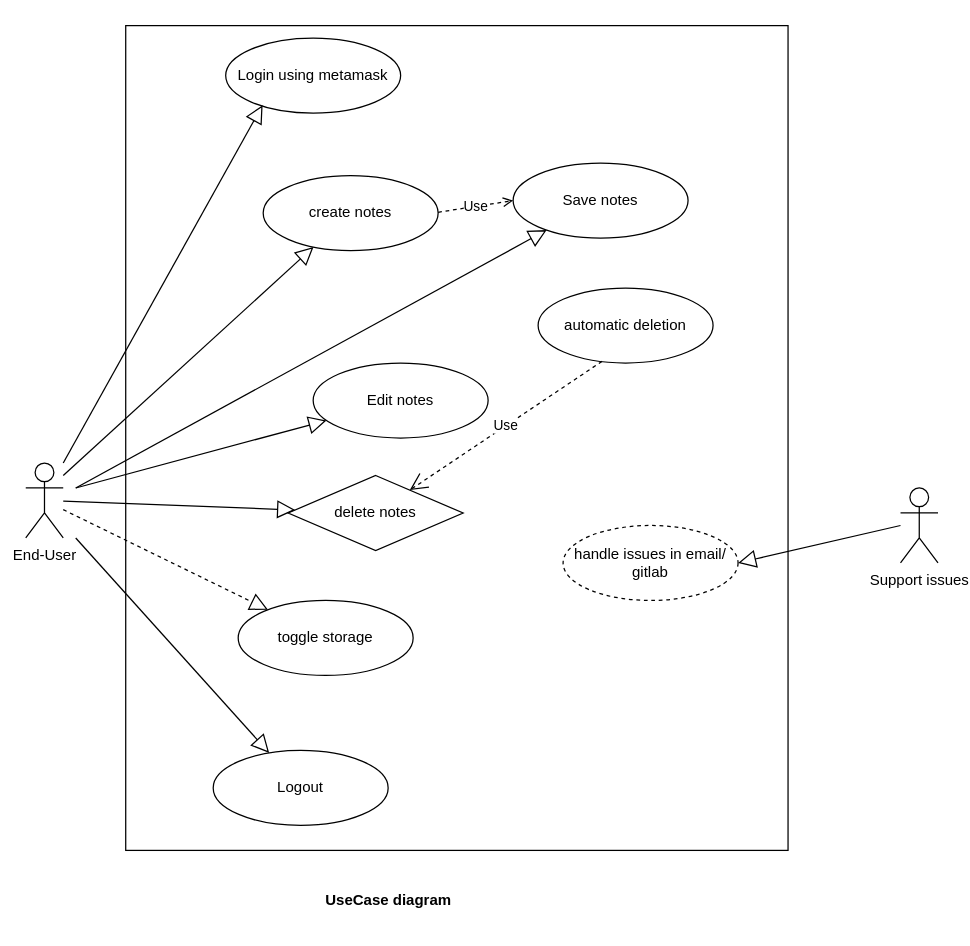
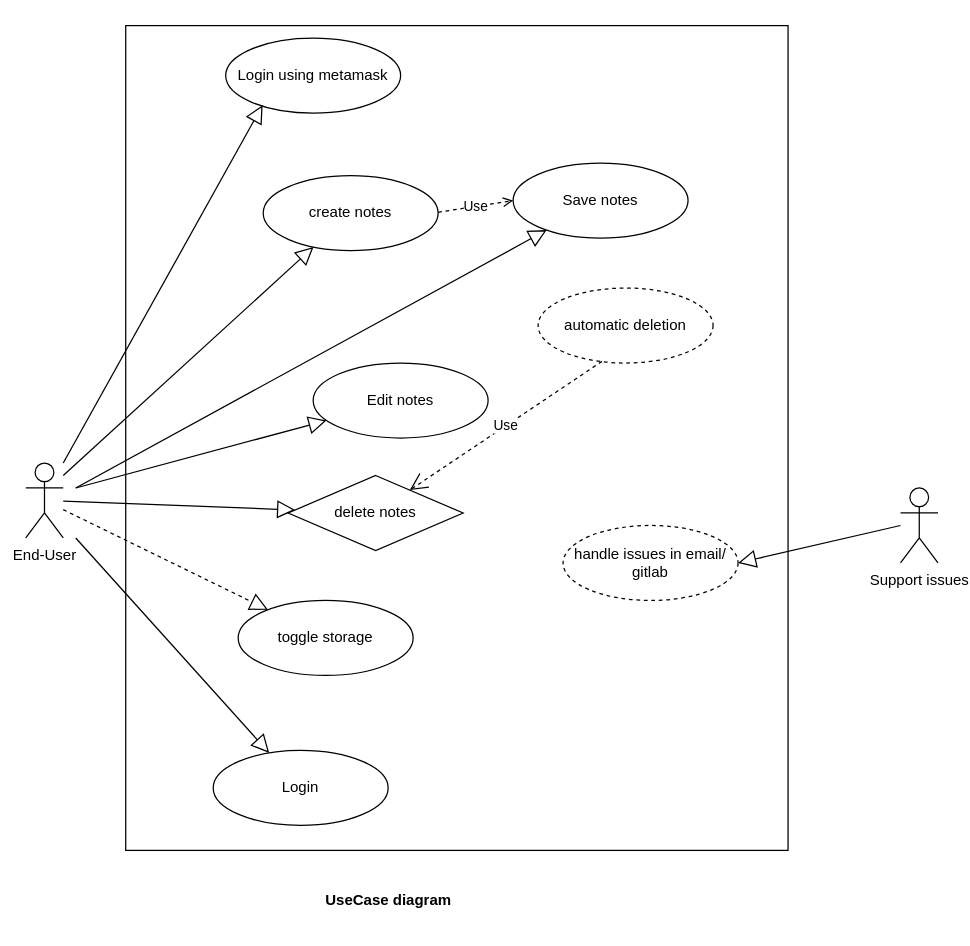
- <mxCell id="12" value="automatic deletion" style="ellipse;whiteSpace=wrap;html=1;" parent="1" vertex="1"><mxGeometry x="430" y="230" width="140" height="60" as="geometry" /></mxCell>
+ <mxCell id="12" value="automatic deletion" style="ellipse;whiteSpace=wrap;html=1;dashed=1;" parent="1" vertex="1"><mxGeometry x="430" y="230" width="140" height="60" as="geometry" /></mxCell>
- <mxCell id="11" value="Logout" style="ellipse;whiteSpace=wrap;html=1;" parent="1" vertex="1"><mxGeometry x="170" y="600" width="140" height="60" as="geometry" /></mxCell>
+ <mxCell id="11" value="Login" style="ellipse;whiteSpace=wrap;html=1;" parent="1" vertex="1"><mxGeometry x="170" y="600" width="140" height="60" as="geometry" /></mxCell>
